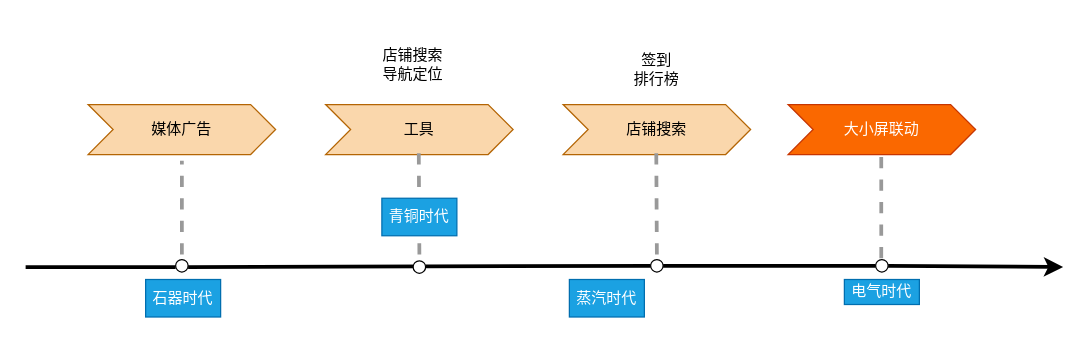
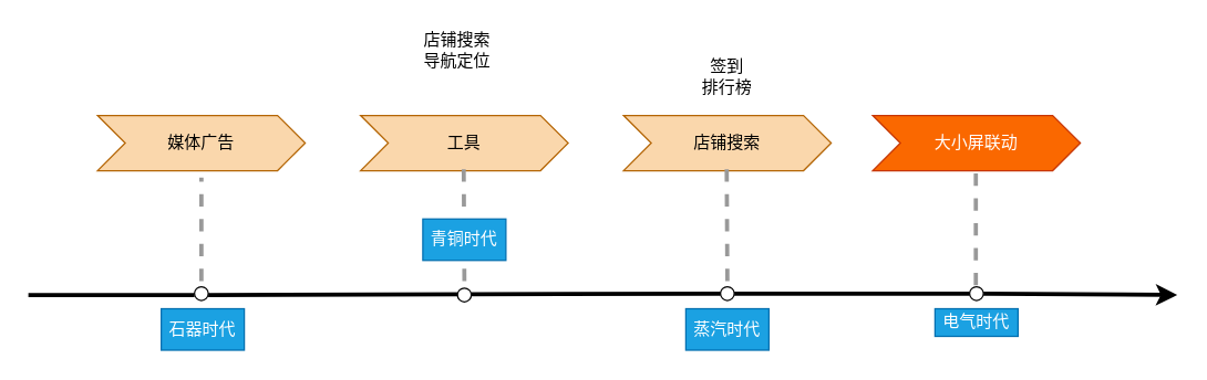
- <mxCell id="7" value="店铺搜索&lt;br&gt;导航定位" style="text;html=1;strokeColor=none;fillColor=none;align=center;verticalAlign=middle;whiteSpace=wrap;rounded=0;" parent="1" vertex="1"><mxGeometry x="300" y="20.5" width="60" height="60" as="geometry" /></mxCell>
+ <mxCell id="7" value="店铺搜索&lt;br&gt;导航定位" style="text;html=1;strokeColor=none;fillColor=none;align=center;verticalAlign=middle;whiteSpace=wrap;rounded=0;" parent="1" vertex="1"><mxGeometry x="300" y="5.5" width="60" height="60" as="geometry" /></mxCell>
- <mxCell id="22" value="蒸汽时代" style="text;html=1;strokeColor=#006EAF;fillColor=#1ba1e2;align=center;verticalAlign=middle;whiteSpace=wrap;rounded=0;fontSize=12;fontColor=#ffffff;" parent="1" vertex="1"><mxGeometry x="455" y="223" width="60" height="30" as="geometry" /></mxCell>
+ <mxCell id="22" value="蒸汽时代" style="text;html=1;strokeColor=#006EAF;fillColor=#1ba1e2;align=center;verticalAlign=middle;whiteSpace=wrap;rounded=0;fontSize=12;fontColor=#ffffff;" parent="1" vertex="1"><mxGeometry x="495" y="223" width="60" height="30" as="geometry" /></mxCell>
